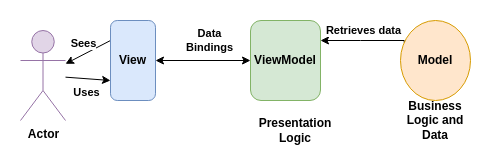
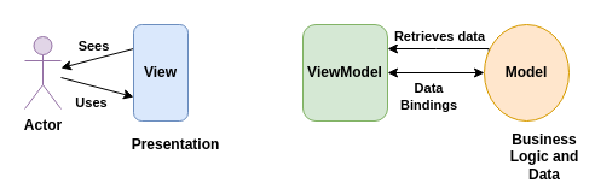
- <mxCell id="2" value="Data &lt;br&gt;Bindings" style="edgeStyle=none;rounded=0;orthogonalLoop=1;jettySize=auto;html=1;fontStyle=1;startArrow=classic;startFill=1;" parent="1" source="3" target="8" edge="1"><mxGeometry x="-0.143" y="-20" relative="1" as="geometry"><mxPoint as="offset" /></mxGeometry></mxCell>
+ <mxCell id="2" value="Data &lt;br&gt;Bindings" style="edgeStyle=none;rounded=0;orthogonalLoop=1;jettySize=auto;html=1;fontStyle=1;startArrow=classic;startFill=1;" parent="1" source="3" target="9" edge="1"><mxGeometry x="-0.143" y="-20" relative="1" as="geometry"><mxPoint as="offset" /></mxGeometry></mxCell>
- <mxCell id="6" value="Actor" style="shape=umlActor;verticalLabelPosition=bottom;verticalAlign=top;html=1;outlineConnect=0;fillColor=#e1d5e7;strokeColor=#9673a6;fontStyle=1" parent="1" vertex="1"><mxGeometry x="20" y="30" width="45" height="90" as="geometry" /></mxCell>
+ <mxCell id="6" value="Actor" style="shape=umlActor;verticalLabelPosition=bottom;verticalAlign=top;html=1;outlineConnect=0;fillColor=#e1d5e7;strokeColor=#9673a6;fontStyle=1" parent="1" vertex="1"><mxGeometry x="20" y="30" width="30" height="60" as="geometry" /></mxCell>
+ <mxCell id="11" value="Presentation" style="text;html=1;strokeColor=none;fillColor=none;align=center;verticalAlign=middle;whiteSpace=wrap;rounded=0;fontStyle=1" vertex="1" parent="1"><mxGeometry x="115" y="110" width="60" height="20" as="geometry" /></mxCell>
- <mxCell id="10" value="Business Logic and Data" style="text;html=1;strokeColor=none;fillColor=none;align=center;verticalAlign=middle;whiteSpace=wrap;rounded=0;fontStyle=1" vertex="1" parent="1"><mxGeometry x="405" y="110" width="60" height="20" as="geometry" /></mxCell>
+ <mxCell id="10" value="Business Logic and Data" style="text;html=1;strokeColor=none;fillColor=none;align=center;verticalAlign=middle;whiteSpace=wrap;rounded=0;fontStyle=1" vertex="1" parent="1"><mxGeometry x="420" y="120" width="60" height="20" as="geometry" /></mxCell>
- <mxCell id="12" value="Presentation Logic" style="text;html=1;strokeColor=none;fillColor=none;align=center;verticalAlign=middle;whiteSpace=wrap;rounded=0;fontStyle=1" vertex="1" parent="1"><mxGeometry x="265" y="120" width="60" height="20" as="geometry" /></mxCell>
